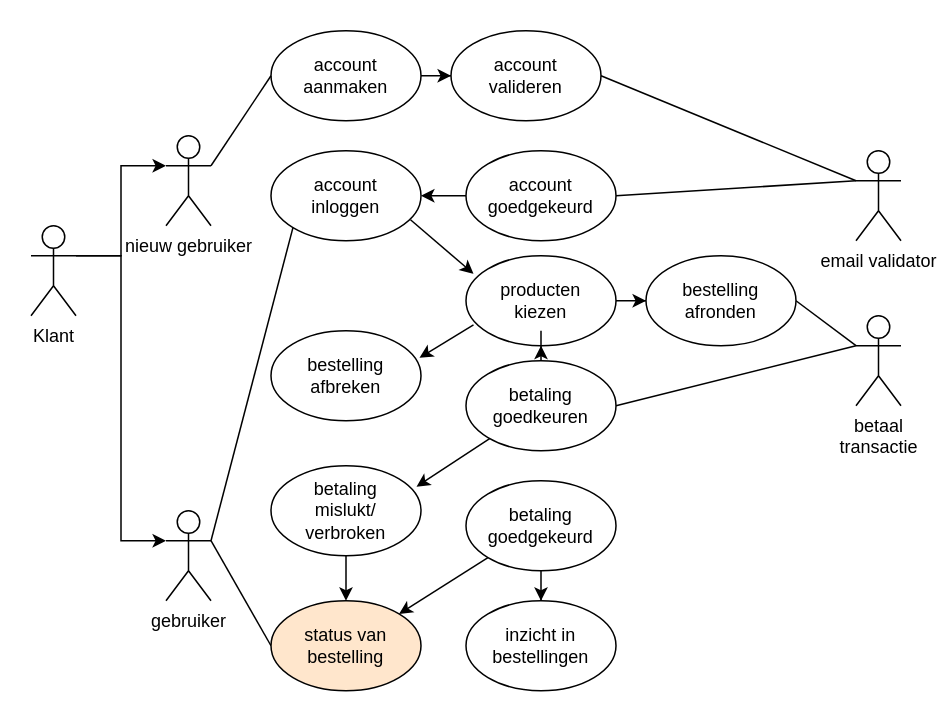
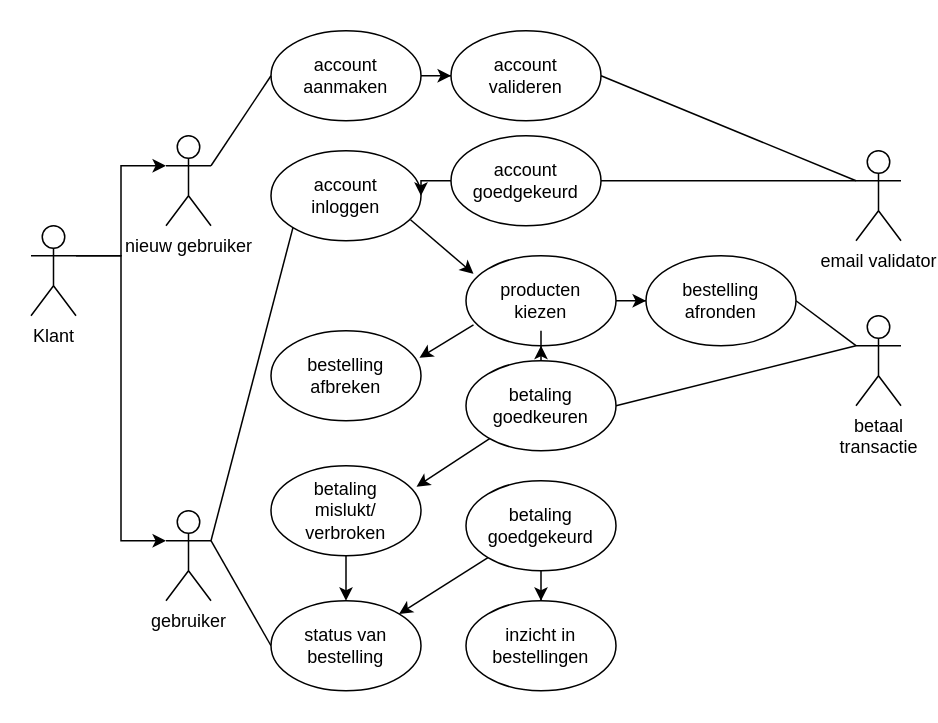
- <mxCell id="23" value="&lt;div&gt;account&lt;/div&gt;&lt;div&gt;goedgekeurd&lt;br&gt;&lt;/div&gt;" style="ellipse;whiteSpace=wrap;html=1;" vertex="1" parent="1"><mxGeometry x="310" y="100" width="100" height="60" as="geometry" /></mxCell>
+ <mxCell id="23" value="&lt;div&gt;account&lt;/div&gt;&lt;div&gt;goedgekeurd&lt;br&gt;&lt;/div&gt;" style="ellipse;whiteSpace=wrap;html=1;" vertex="1" parent="1"><mxGeometry x="300" y="90" width="100" height="60" as="geometry" /></mxCell>
- <mxCell id="36" value="status van bestelling" style="ellipse;whiteSpace=wrap;html=1;fillColor=#ffe6cc;" vertex="1" parent="1"><mxGeometry x="180" y="400" width="100" height="60" as="geometry" /></mxCell>
+ <mxCell id="36" value="status van bestelling" style="ellipse;whiteSpace=wrap;html=1;" vertex="1" parent="1"><mxGeometry x="180" y="400" width="100" height="60" as="geometry" /></mxCell>
